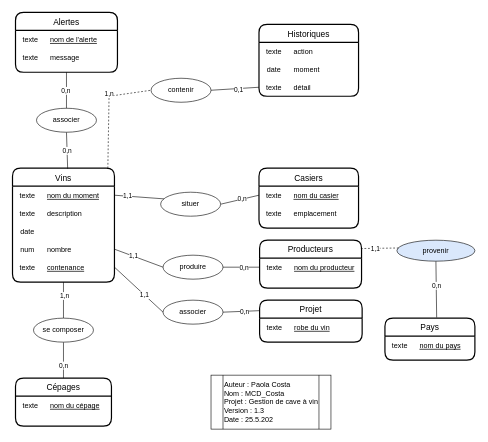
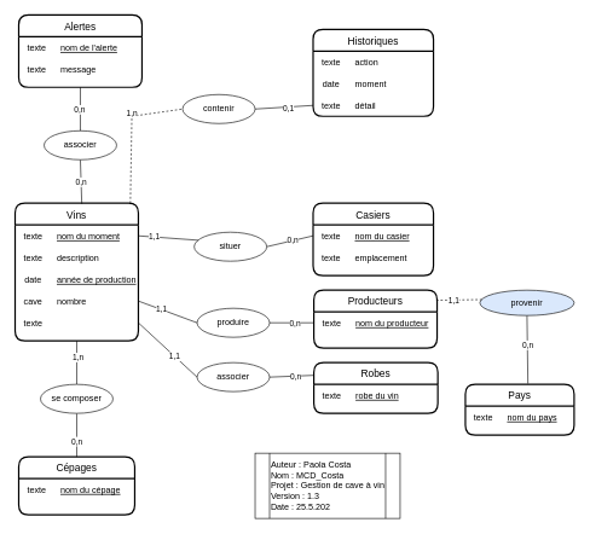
+ <mxCell id="12" value="année de production" style="shape=partialRectangle;connectable=0;fillColor=none;top=0;left=0;bottom=0;right=0;align=left;spacingLeft=6;fontStyle=4;overflow=hidden;" parent="10" vertex="1"><mxGeometry x="50" width="120" height="30" as="geometry" /></mxCell>
- <mxCell id="14" value="num" style="shape=partialRectangle;connectable=0;fillColor=none;top=0;left=0;bottom=0;right=0;fontStyle=0;overflow=hidden;" parent="13" vertex="1"><mxGeometry width="50" height="30" as="geometry" /></mxCell>
+ <mxCell id="14" value="cave" style="shape=partialRectangle;connectable=0;fillColor=none;top=0;left=0;bottom=0;right=0;fontStyle=0;overflow=hidden;" parent="13" vertex="1"><mxGeometry width="50" height="30" as="geometry" /></mxCell>
- <mxCell id="18" value="contenance" style="shape=partialRectangle;connectable=0;fillColor=none;top=0;left=0;bottom=0;right=0;align=left;spacingLeft=6;fontStyle=4;overflow=hidden;" parent="16" vertex="1"><mxGeometry x="50" width="120" height="30" as="geometry" /></mxCell>
- <mxCell id="39" value="Projet" style="swimlane;childLayout=stackLayout;horizontal=1;startSize=30;horizontalStack=0;rounded=1;fontSize=14;fontStyle=0;strokeWidth=2;resizeParent=0;resizeLast=1;shadow=0;dashed=0;align=center;" parent="1" vertex="1"><mxGeometry x="432" y="500" width="171" height="70" as="geometry" /></mxCell>
+ <mxCell id="39" value="Robes" style="swimlane;childLayout=stackLayout;horizontal=1;startSize=30;horizontalStack=0;rounded=1;fontSize=14;fontStyle=0;strokeWidth=2;resizeParent=0;resizeLast=1;shadow=0;dashed=0;align=center;" parent="1" vertex="1"><mxGeometry x="432" y="500" width="171" height="70" as="geometry" /></mxCell>
